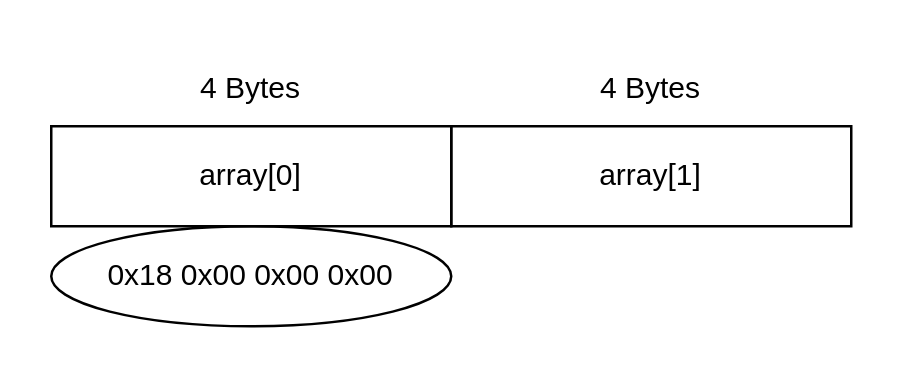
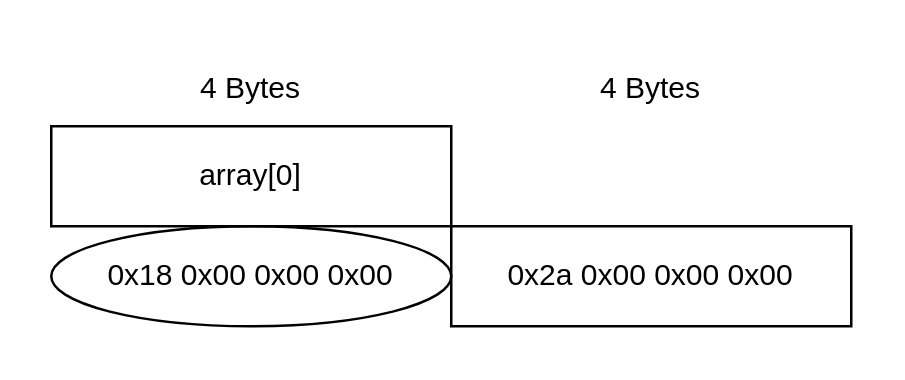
- <mxCell id="7" value="array[1]" style="rounded=0;whiteSpace=wrap;html=1;fillColor=none;" vertex="1" parent="1"><mxGeometry x="180" y="50" width="160" height="40" as="geometry" /></mxCell>
+ <mxCell id="6" value="0x2a 0x00 0x00 0x00" style="rounded=0;whiteSpace=wrap;html=1;fillColor=none;" vertex="1" parent="1"><mxGeometry x="180" y="90" width="160" height="40" as="geometry" /></mxCell>
